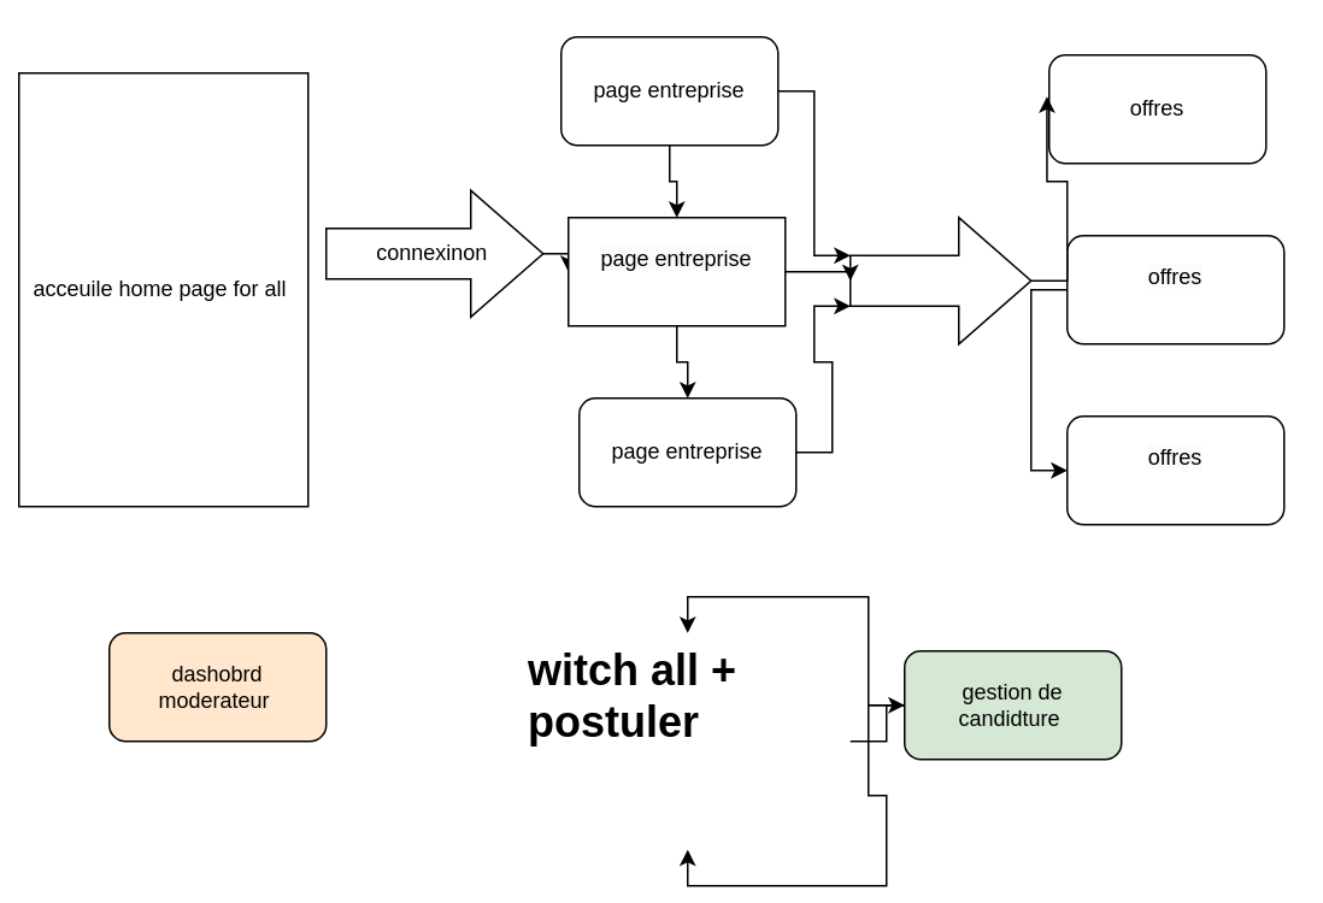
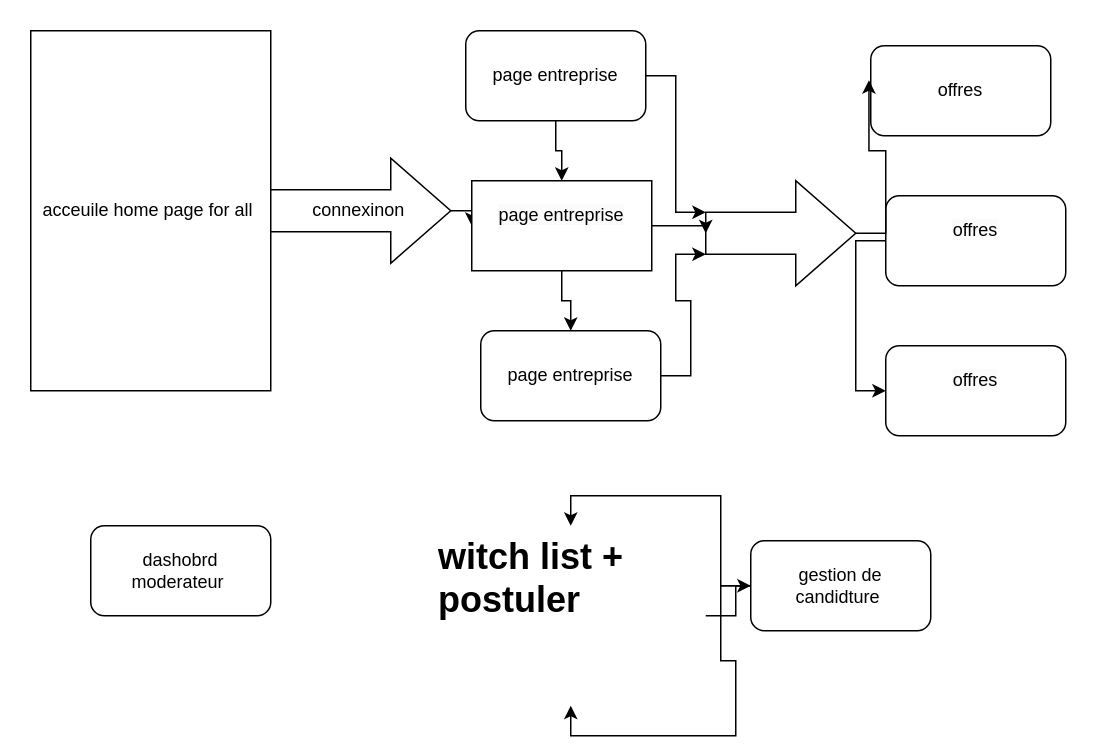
- <mxCell id="2" value="acceuile home page for all&amp;nbsp;" style="rounded=0;whiteSpace=wrap;html=1;" vertex="1" parent="1"><mxGeometry x="10" y="40" width="160" height="240" as="geometry" /></mxCell>
+ <mxCell id="2" value="acceuile home page for all&amp;nbsp;" style="rounded=0;whiteSpace=wrap;html=1;" vertex="1" parent="1"><mxGeometry x="20" y="20" width="160" height="240" as="geometry" /></mxCell>
- <mxCell id="24" value="&lt;h1 style=&quot;margin-top: 0px;&quot;&gt;witch all + postuler&amp;nbsp;&lt;/h1&gt;" style="text;html=1;whiteSpace=wrap;overflow=hidden;rounded=0;" vertex="1" parent="1"><mxGeometry x="290" y="350" width="180" height="120" as="geometry" /></mxCell>
+ <mxCell id="24" value="&lt;h1 style=&quot;margin-top: 0px;&quot;&gt;witch list + postuler&amp;nbsp;&lt;/h1&gt;" style="text;html=1;whiteSpace=wrap;overflow=hidden;rounded=0;" vertex="1" parent="1"><mxGeometry x="290" y="350" width="180" height="120" as="geometry" /></mxCell>
- <mxCell id="19" value="dashobrd moderateur&amp;nbsp;" style="rounded=1;whiteSpace=wrap;html=1;fillColor=#ffe6cc;" vertex="1" parent="1"><mxGeometry x="60" y="350" width="120" height="60" as="geometry" /></mxCell>
+ <mxCell id="19" value="dashobrd moderateur&amp;nbsp;" style="rounded=1;whiteSpace=wrap;html=1;" vertex="1" parent="1"><mxGeometry x="60" y="350" width="120" height="60" as="geometry" /></mxCell>
- <mxCell id="22" value="gestion de candidture&amp;nbsp;" style="rounded=1;whiteSpace=wrap;html=1;fillColor=#d5e8d4;" vertex="1" parent="1"><mxGeometry x="500" y="360" width="120" height="60" as="geometry" /></mxCell>
+ <mxCell id="22" value="gestion de candidture&amp;nbsp;" style="rounded=1;whiteSpace=wrap;html=1;" vertex="1" parent="1"><mxGeometry x="500" y="360" width="120" height="60" as="geometry" /></mxCell>
